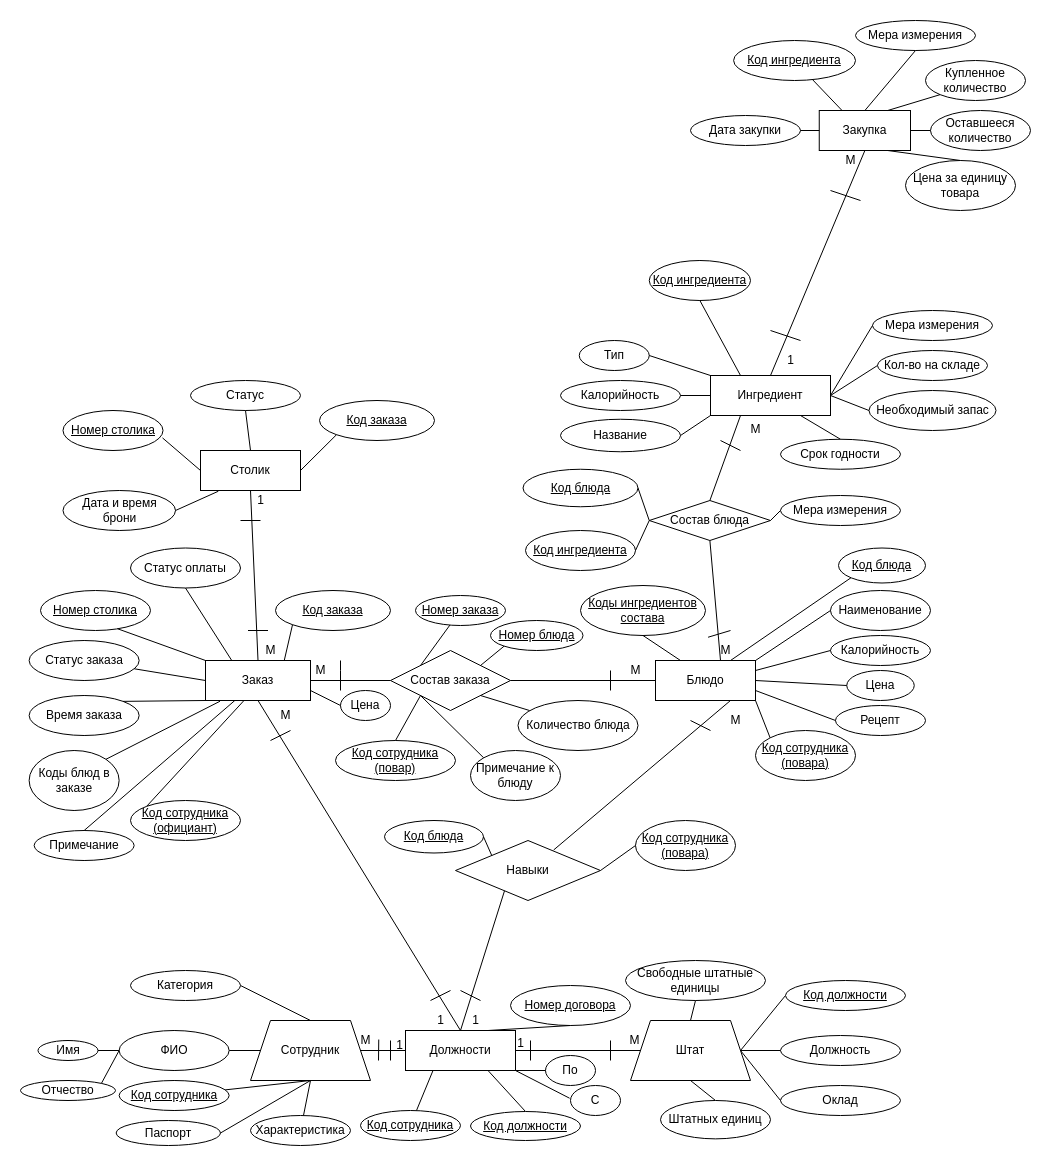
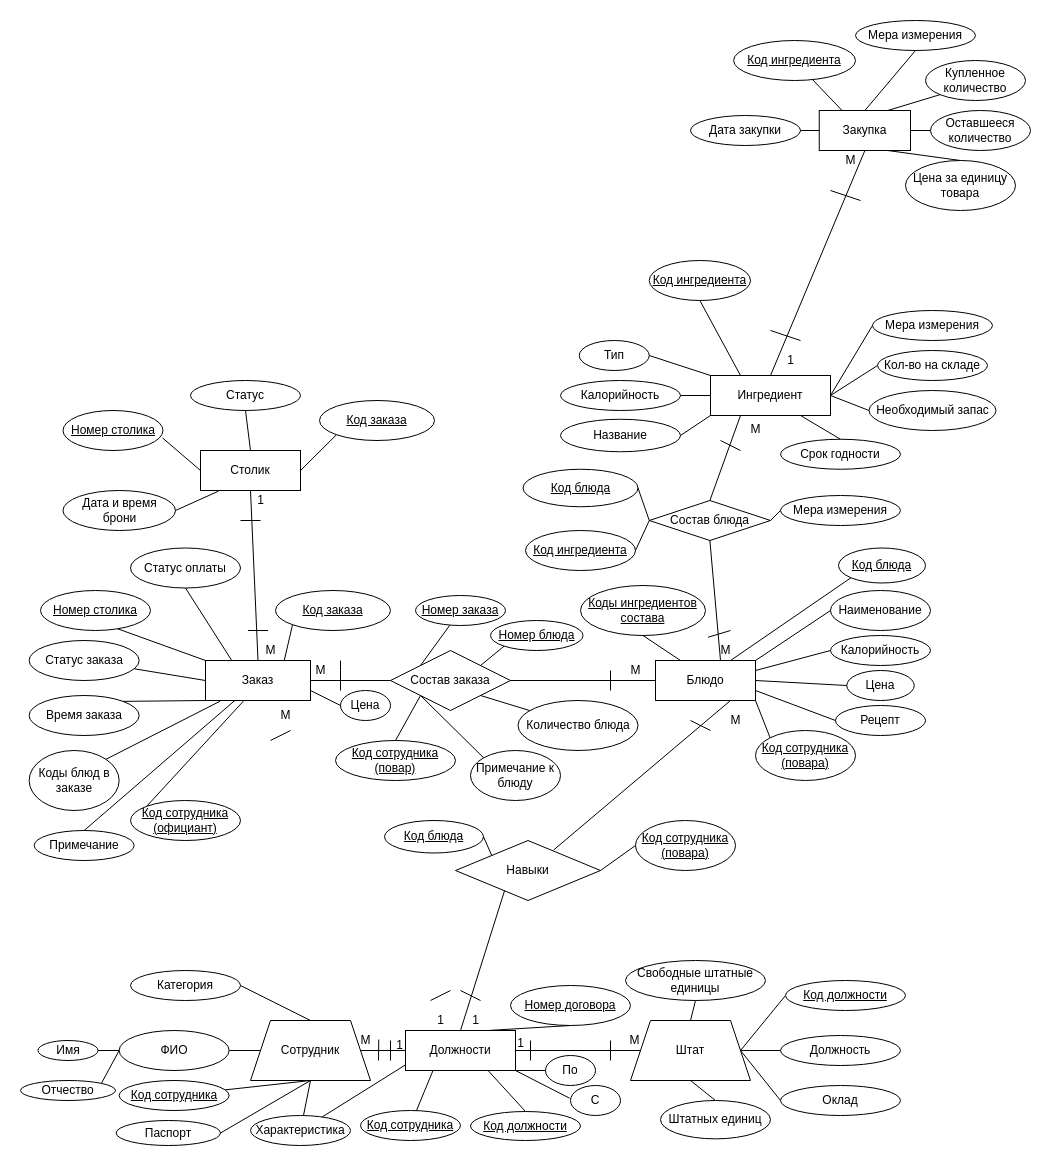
- <mxCell id="45" value="" style="endArrow=none;html=1;rounded=0;entryX=0.5;entryY=1;entryDx=0;entryDy=0;exitX=0.5;exitY=0;exitDx=0;exitDy=0;" parent="1" source="154" target="32" edge="1"><mxGeometry width="50" height="50" relative="1" as="geometry"><mxPoint x="320" y="980" as="sourcePoint" /><mxPoint x="310" y="710" as="targetPoint" /></mxGeometry></mxCell>
+ <mxCell id="45" value="" style="endArrow=none;html=1;rounded=0;exitX=0.5;exitY=0;exitDx=0;exitDy=0;" parent="1" source="154" target="20" edge="1"><mxGeometry width="50" height="50" relative="1" as="geometry"><mxPoint x="320" y="980" as="sourcePoint" /><mxPoint x="310" y="710" as="targetPoint" /></mxGeometry></mxCell>
